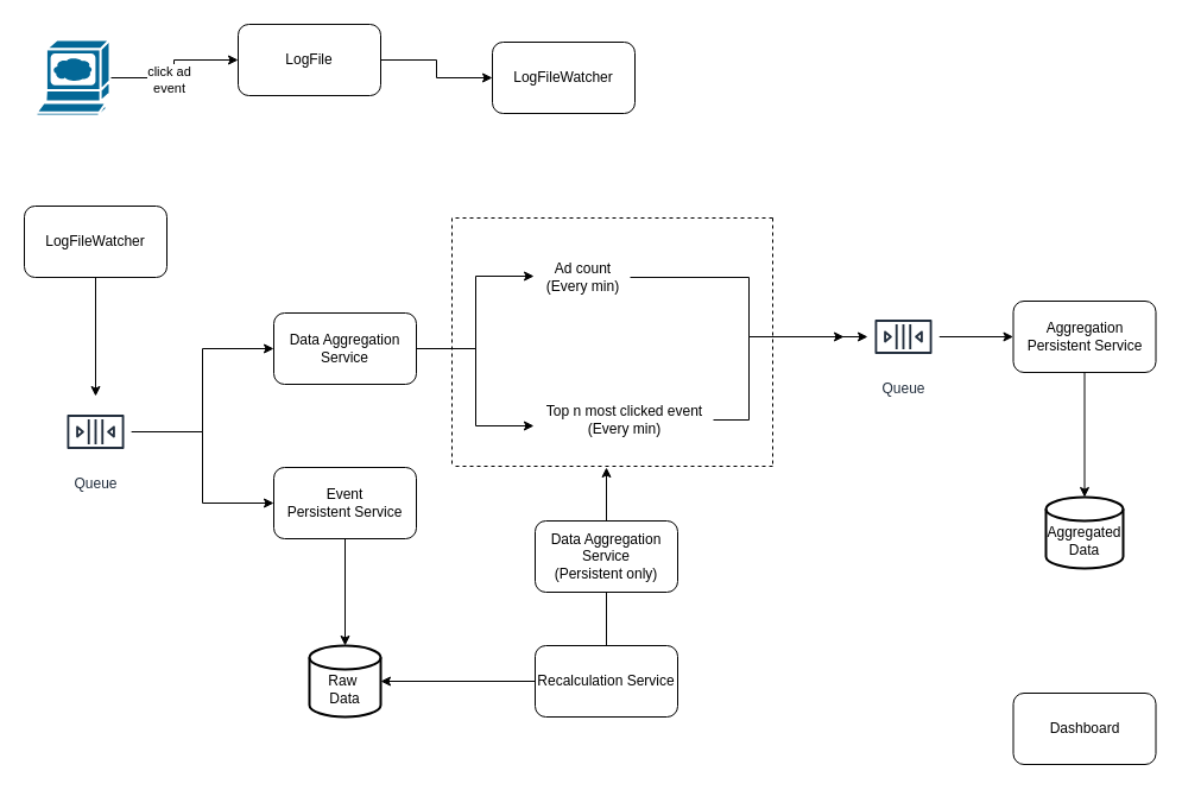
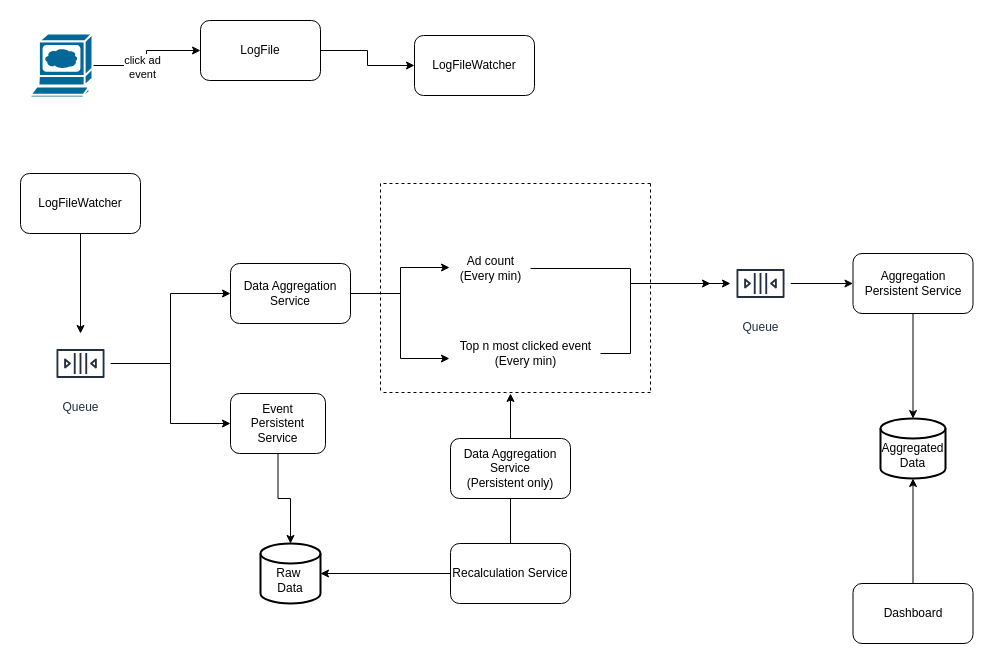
- <mxCell id="25" value="Ad count&lt;br&gt;(Every min)" style="text;html=1;align=center;verticalAlign=middle;resizable=0;points=[];autosize=1;strokeColor=none;fillColor=none;" vertex="1" parent="1"><mxGeometry x="450" y="213" width="80" height="40" as="geometry" /></mxCell>
+ <mxCell id="25" value="Ad count&lt;br&gt;(Every min)" style="text;html=1;align=center;verticalAlign=middle;resizable=0;points=[];autosize=1;strokeColor=none;fillColor=none;" vertex="1" parent="1"><mxGeometry x="450" y="248" width="80" height="40" as="geometry" /></mxCell>
- <mxCell id="20" value="Event&lt;br&gt;Persistent Service" style="rounded=1;whiteSpace=wrap;html=1;" vertex="1" parent="1"><mxGeometry x="230" y="393" width="120" height="60" as="geometry" /></mxCell>
+ <mxCell id="20" value="Event&lt;br&gt;Persistent Service" style="rounded=1;whiteSpace=wrap;html=1;" vertex="1" parent="1"><mxGeometry x="230" y="393" width="95" height="60" as="geometry" /></mxCell>
+ <mxCell id="15" style="edgeStyle=orthogonalEdgeStyle;rounded=0;orthogonalLoop=1;jettySize=auto;html=1;entryX=0.5;entryY=1;entryDx=0;entryDy=0;entryPerimeter=0;" edge="1" parent="1" source="14" target="13"><mxGeometry relative="1" as="geometry" /></mxCell>
